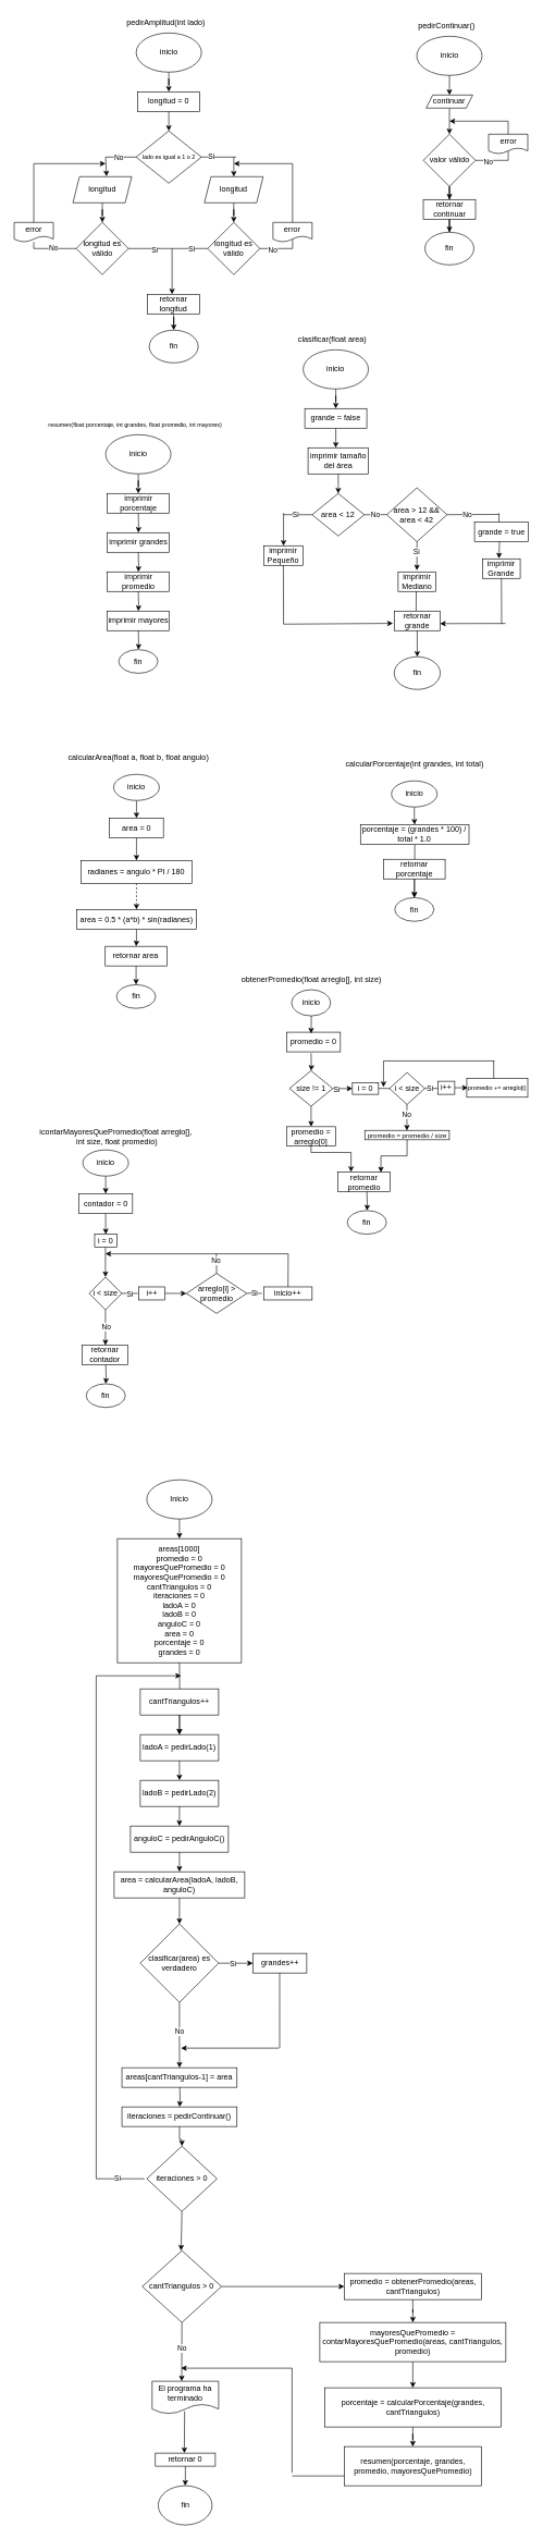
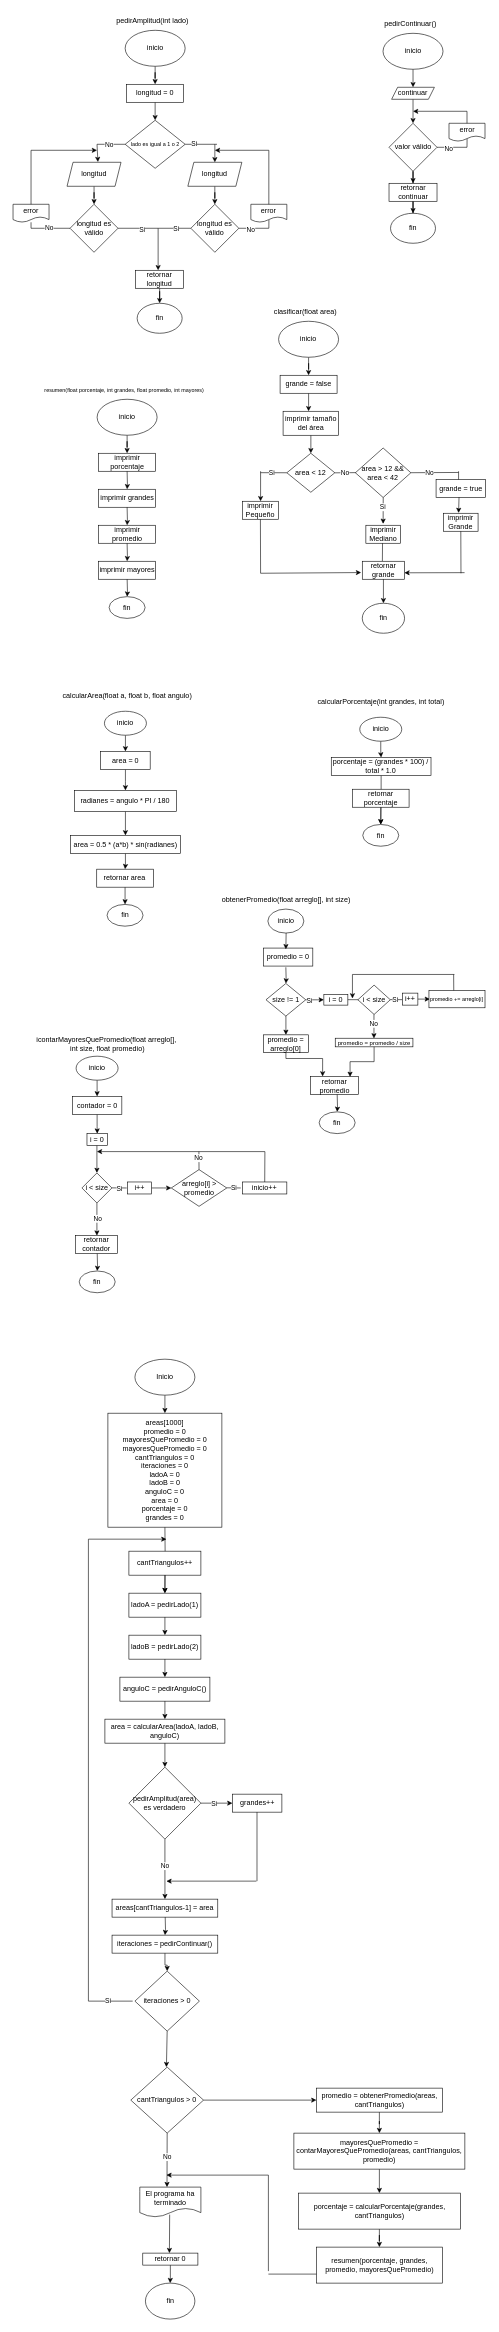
- <mxCell id="150" value="" style="edgeStyle=orthogonalEdgeStyle;rounded=0;orthogonalLoop=1;jettySize=auto;html=1;dashed=1;" parent="1" source="151" target="153" edge="1"><mxGeometry relative="1" as="geometry" /></mxCell>
+ <mxCell id="150" value="" style="edgeStyle=orthogonalEdgeStyle;rounded=0;orthogonalLoop=1;jettySize=auto;html=1;" parent="1" source="151" target="153" edge="1"><mxGeometry relative="1" as="geometry" /></mxCell>
- <mxCell id="19" value="clasificar(area) es verdadero" style="rhombus;whiteSpace=wrap;html=1;" parent="1" vertex="1"><mxGeometry x="214" y="2945" width="120" height="120" as="geometry" /></mxCell>
+ <mxCell id="19" value="pedirAmplitud(area) es verdadero" style="rhombus;whiteSpace=wrap;html=1;" parent="1" vertex="1"><mxGeometry x="214" y="2945" width="120" height="120" as="geometry" /></mxCell>
